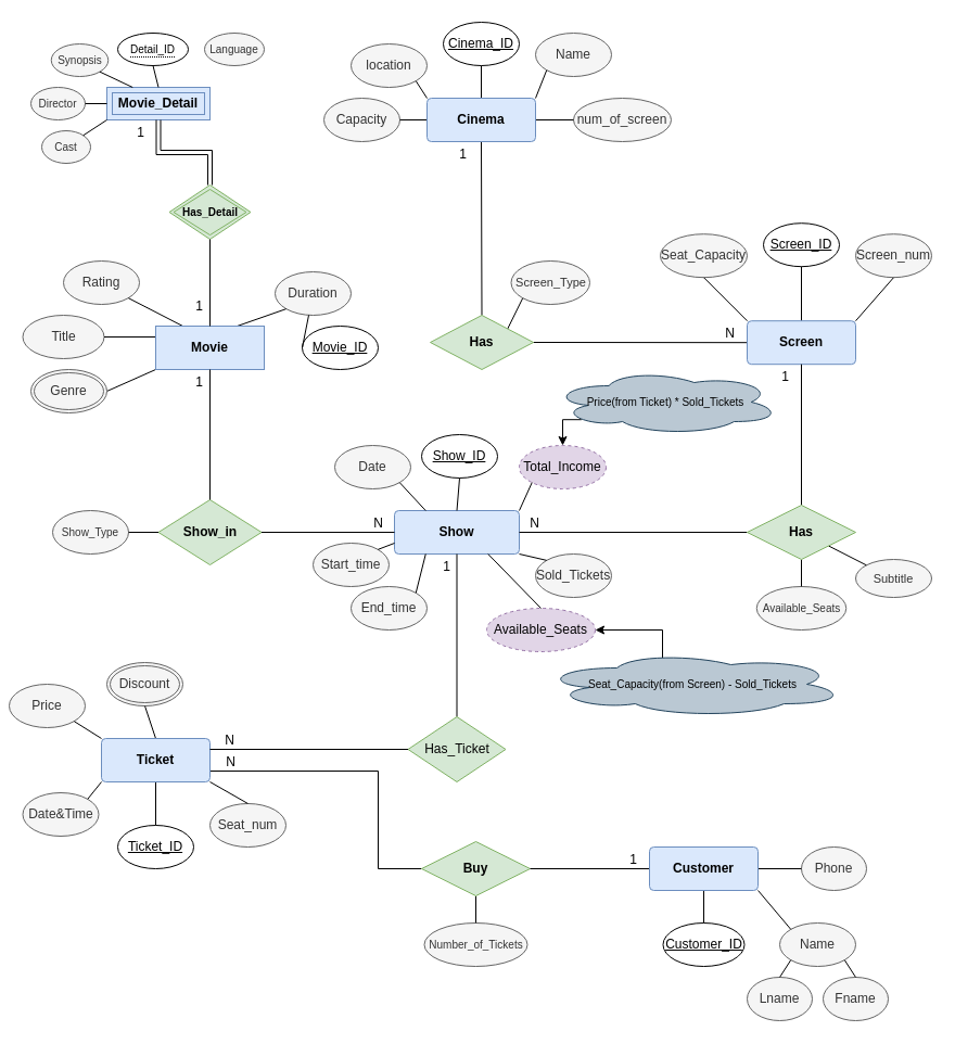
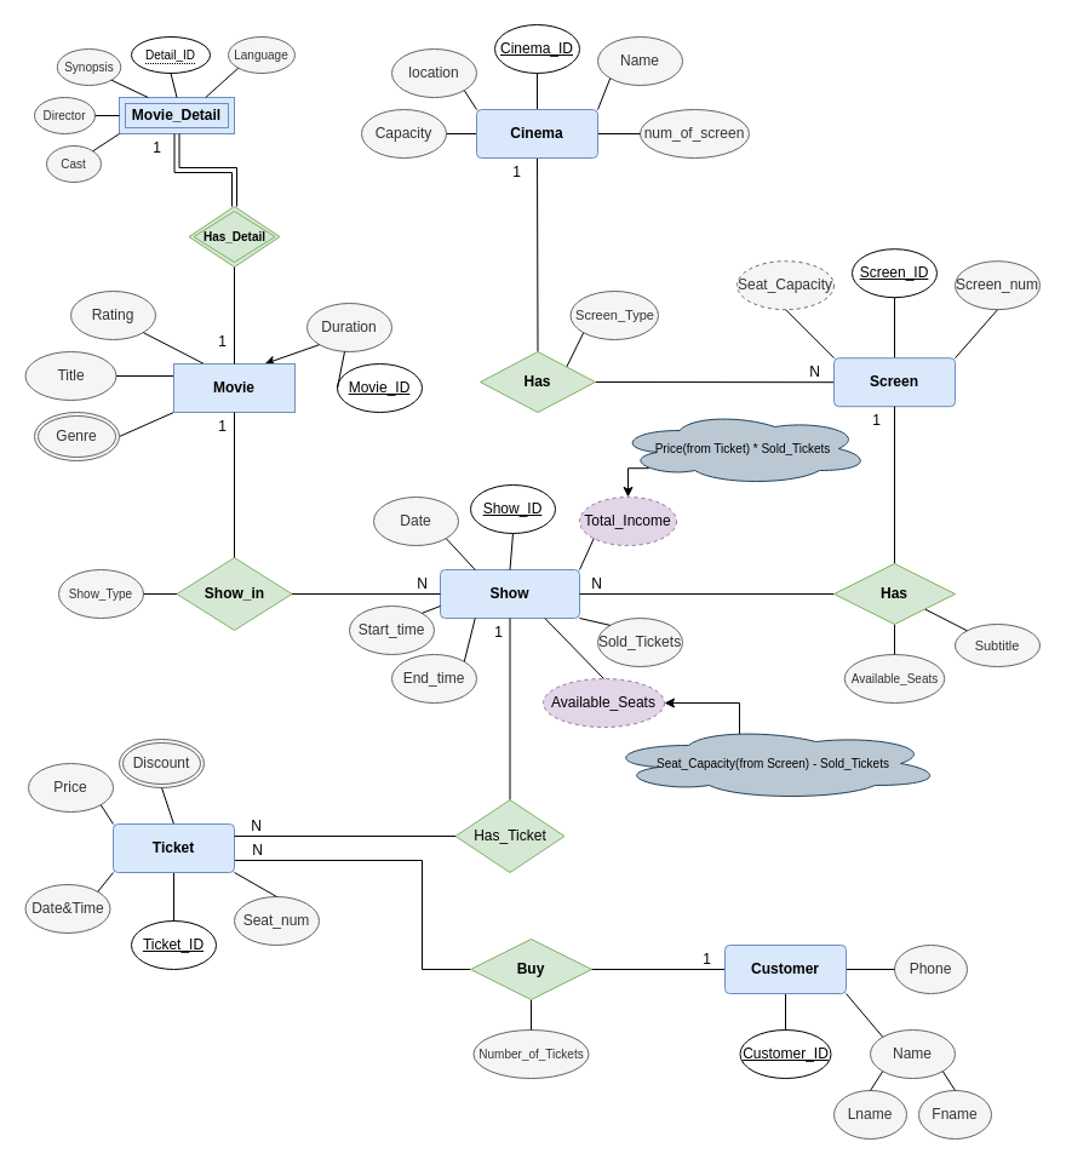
+ <mxCell id="105" value="" style="endArrow=none;html=1;rounded=0;fontFamily=Helvetica;fontSize=12;fontColor=default;exitX=0;exitY=1;exitDx=0;exitDy=0;entryX=0.75;entryY=0;entryDx=0;entryDy=0;" parent="1" source="101" target="98" edge="1"><mxGeometry relative="1" as="geometry"><mxPoint x="78" y="130" as="sourcePoint" /><mxPoint x="238" y="130" as="targetPoint" /></mxGeometry></mxCell>
- <mxCell id="4" value="Seat_Capacity" style="ellipse;whiteSpace=wrap;html=1;align=center;fillColor=#f5f5f5;fontColor=#333333;strokeColor=#666666;" parent="1" vertex="1"><mxGeometry x="608" y="215.19" width="80" height="40" as="geometry" /></mxCell>
+ <mxCell id="4" value="Seat_Capacity" style="ellipse;whiteSpace=wrap;html=1;align=center;fillColor=#f5f5f5;fontColor=#333333;strokeColor=#666666;dashed=1;" parent="1" vertex="1"><mxGeometry x="608" y="215.19" width="80" height="40" as="geometry" /></mxCell>
- <mxCell id="14" value="" style="endArrow=none;html=1;rounded=0;exitX=0;exitY=1;exitDx=0;exitDy=0;entryX=0.75;entryY=0;entryDx=0;entryDy=0;" parent="1" source="9" target="86" edge="1"><mxGeometry relative="1" as="geometry"><mxPoint x="328" y="390" as="sourcePoint" /><mxPoint x="218" y="280" as="targetPoint" /></mxGeometry></mxCell>
+ <mxCell id="14" value="" style="endArrow=classic;html=1;rounded=0;exitX=0;exitY=1;exitDx=0;exitDy=0;entryX=0.75;entryY=0;entryDx=0;entryDy=0;" parent="1" source="9" target="86" edge="1"><mxGeometry relative="1" as="geometry"><mxPoint x="328" y="390" as="sourcePoint" /><mxPoint x="218" y="280" as="targetPoint" /></mxGeometry></mxCell>
- <mxCell id="24" value="Price" style="ellipse;whiteSpace=wrap;html=1;align=center;fillColor=#f5f5f5;fontColor=#333333;strokeColor=#666666;" parent="1" vertex="1"><mxGeometry x="8" y="630" width="70" height="40" as="geometry" /></mxCell>
+ <mxCell id="24" value="Price" style="ellipse;whiteSpace=wrap;html=1;align=center;fillColor=#f5f5f5;fontColor=#333333;strokeColor=#666666;" parent="1" vertex="1"><mxGeometry x="23" y="630" width="70" height="40" as="geometry" /></mxCell>
